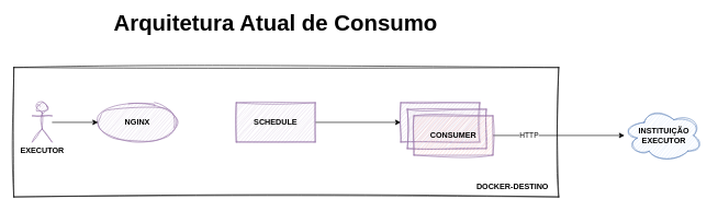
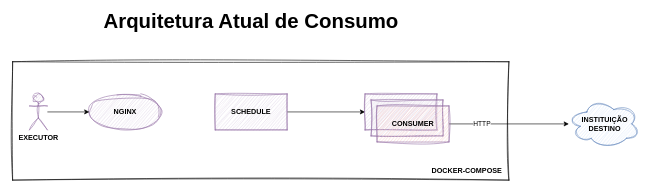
- <mxCell id="10" value="INSTITUIÇÃO&lt;div&gt;EXECUTOR&lt;/div&gt;" style="ellipse;shape=cloud;whiteSpace=wrap;html=1;sketch=1;curveFitting=1;jiggle=2;fillColor=#dae8fc;strokeColor=#6c8ebf;fontStyle=1" vertex="1" parent="1"><mxGeometry x="948" y="166.25" width="120" height="80" as="geometry" /></mxCell>
+ <mxCell id="10" value="INSTITUIÇÃO&lt;div&gt;DESTINO&lt;/div&gt;" style="ellipse;shape=cloud;whiteSpace=wrap;html=1;sketch=1;curveFitting=1;jiggle=2;fillColor=#dae8fc;strokeColor=#6c8ebf;fontStyle=1" vertex="1" parent="1"><mxGeometry x="948" y="166.25" width="120" height="80" as="geometry" /></mxCell>
- <mxCell id="12" value="DOCKER-DESTINO" style="text;html=1;strokeColor=none;fillColor=none;align=center;verticalAlign=middle;whiteSpace=wrap;rounded=0;fontStyle=1" vertex="1" parent="1"><mxGeometry x="708" y="270" width="140" height="30" as="geometry" /></mxCell>
+ <mxCell id="12" value="DOCKER-COMPOSE" style="text;html=1;strokeColor=none;fillColor=none;align=center;verticalAlign=middle;whiteSpace=wrap;rounded=0;fontStyle=1" vertex="1" parent="1"><mxGeometry x="708" y="270" width="140" height="30" as="geometry" /></mxCell>
